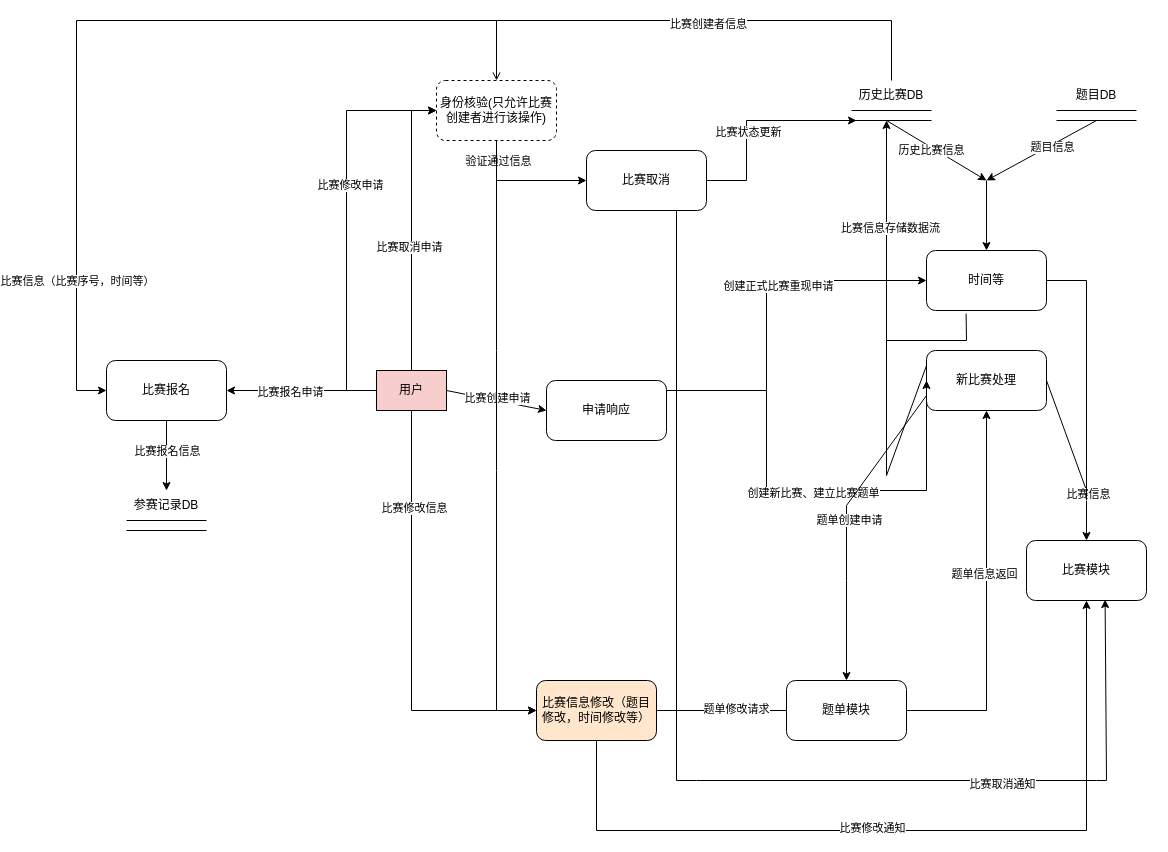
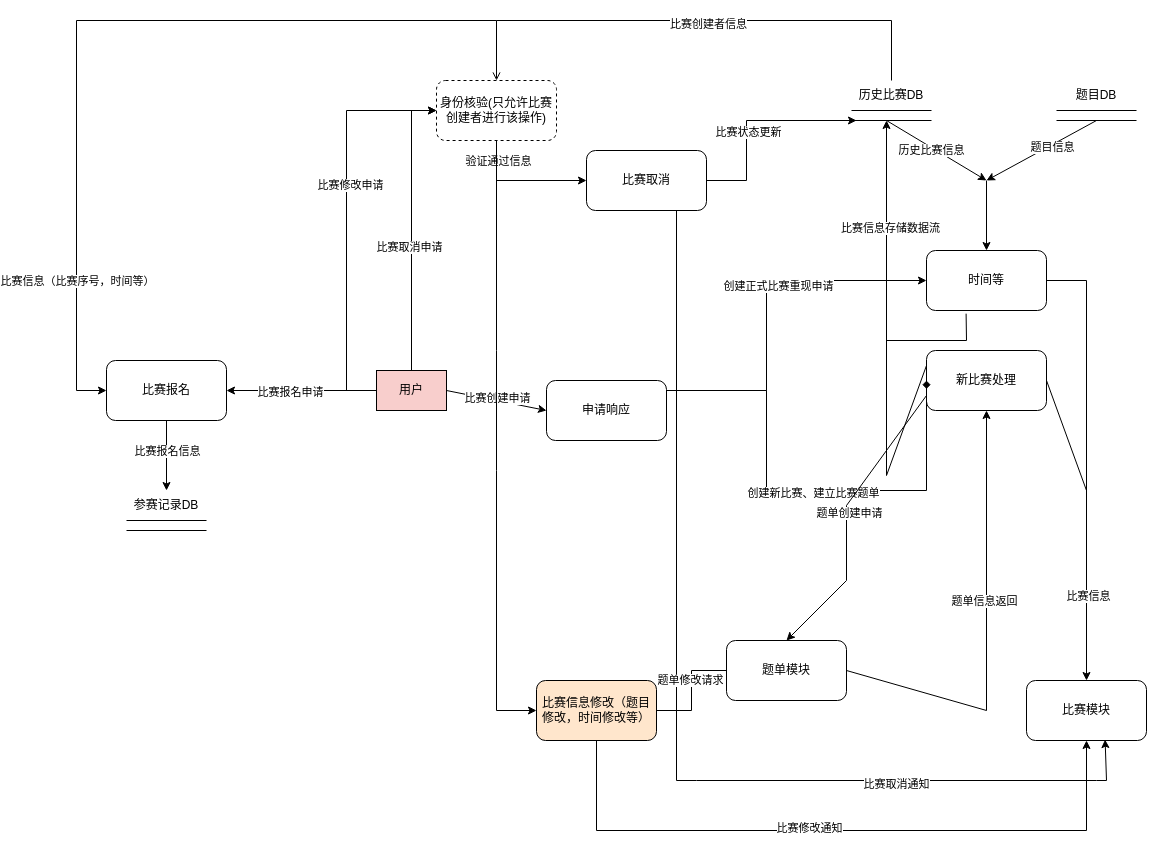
- <mxCell id="9" style="edgeStyle=orthogonalEdgeStyle;rounded=0;orthogonalLoop=1;jettySize=auto;html=1;exitX=1;exitY=0.5;exitDx=0;exitDy=0;entryX=0;entryY=0.5;entryDx=0;entryDy=0;" edge="1" parent="1" source="11" target="4"><mxGeometry relative="1" as="geometry"><Array as="points"><mxPoint x="710" y="390" /><mxPoint x="710" y="490" /></Array></mxGeometry></mxCell>
+ <mxCell id="9" style="edgeStyle=orthogonalEdgeStyle;rounded=0;orthogonalLoop=1;jettySize=auto;html=1;exitX=1;exitY=0.5;exitDx=0;exitDy=0;entryX=0;entryY=0.5;entryDx=0;entryDy=0;endArrow=diamond;" edge="1" parent="1" source="11" target="4"><mxGeometry relative="1" as="geometry"><Array as="points"><mxPoint x="710" y="390" /><mxPoint x="710" y="490" /></Array></mxGeometry></mxCell>
- <mxCell id="17" value="比赛模块" style="rounded=1;whiteSpace=wrap;html=1;" vertex="1" parent="1"><mxGeometry x="970" y="540" width="120" height="60" as="geometry" /></mxCell>
+ <mxCell id="17" value="比赛模块" style="rounded=1;whiteSpace=wrap;html=1;" vertex="1" parent="1"><mxGeometry x="970" y="680" width="120" height="60" as="geometry" /></mxCell>
- <mxCell id="57" value="" style="endArrow=classic;html=1;rounded=0;exitX=0.5;exitY=1;exitDx=0;exitDy=0;entryX=0;entryY=0.5;entryDx=0;entryDy=0;" edge="1" parent="1" source="2" target="56"><mxGeometry width="50" height="50" relative="1" as="geometry"><mxPoint x="600" y="520" as="sourcePoint" /><mxPoint x="355" y="810" as="targetPoint" /><Array as="points"><mxPoint x="355" y="710" /></Array></mxGeometry></mxCell>
- <mxCell id="58" value="比赛修改信息" style="edgeLabel;html=1;align=center;verticalAlign=middle;resizable=0;points=[];" vertex="1" connectable="0" parent="57"><mxGeometry x="-0.538" y="2" relative="1" as="geometry"><mxPoint y="-1" as="offset" /></mxGeometry></mxCell>
- <mxCell id="24" value="题单模块" style="rounded=1;whiteSpace=wrap;html=1;" vertex="1" parent="1"><mxGeometry x="730" y="680" width="120" height="60" as="geometry" /></mxCell>
+ <mxCell id="24" value="题单模块" style="rounded=1;whiteSpace=wrap;html=1;" vertex="1" parent="1"><mxGeometry x="670" y="640" width="120" height="60" as="geometry" /></mxCell>
